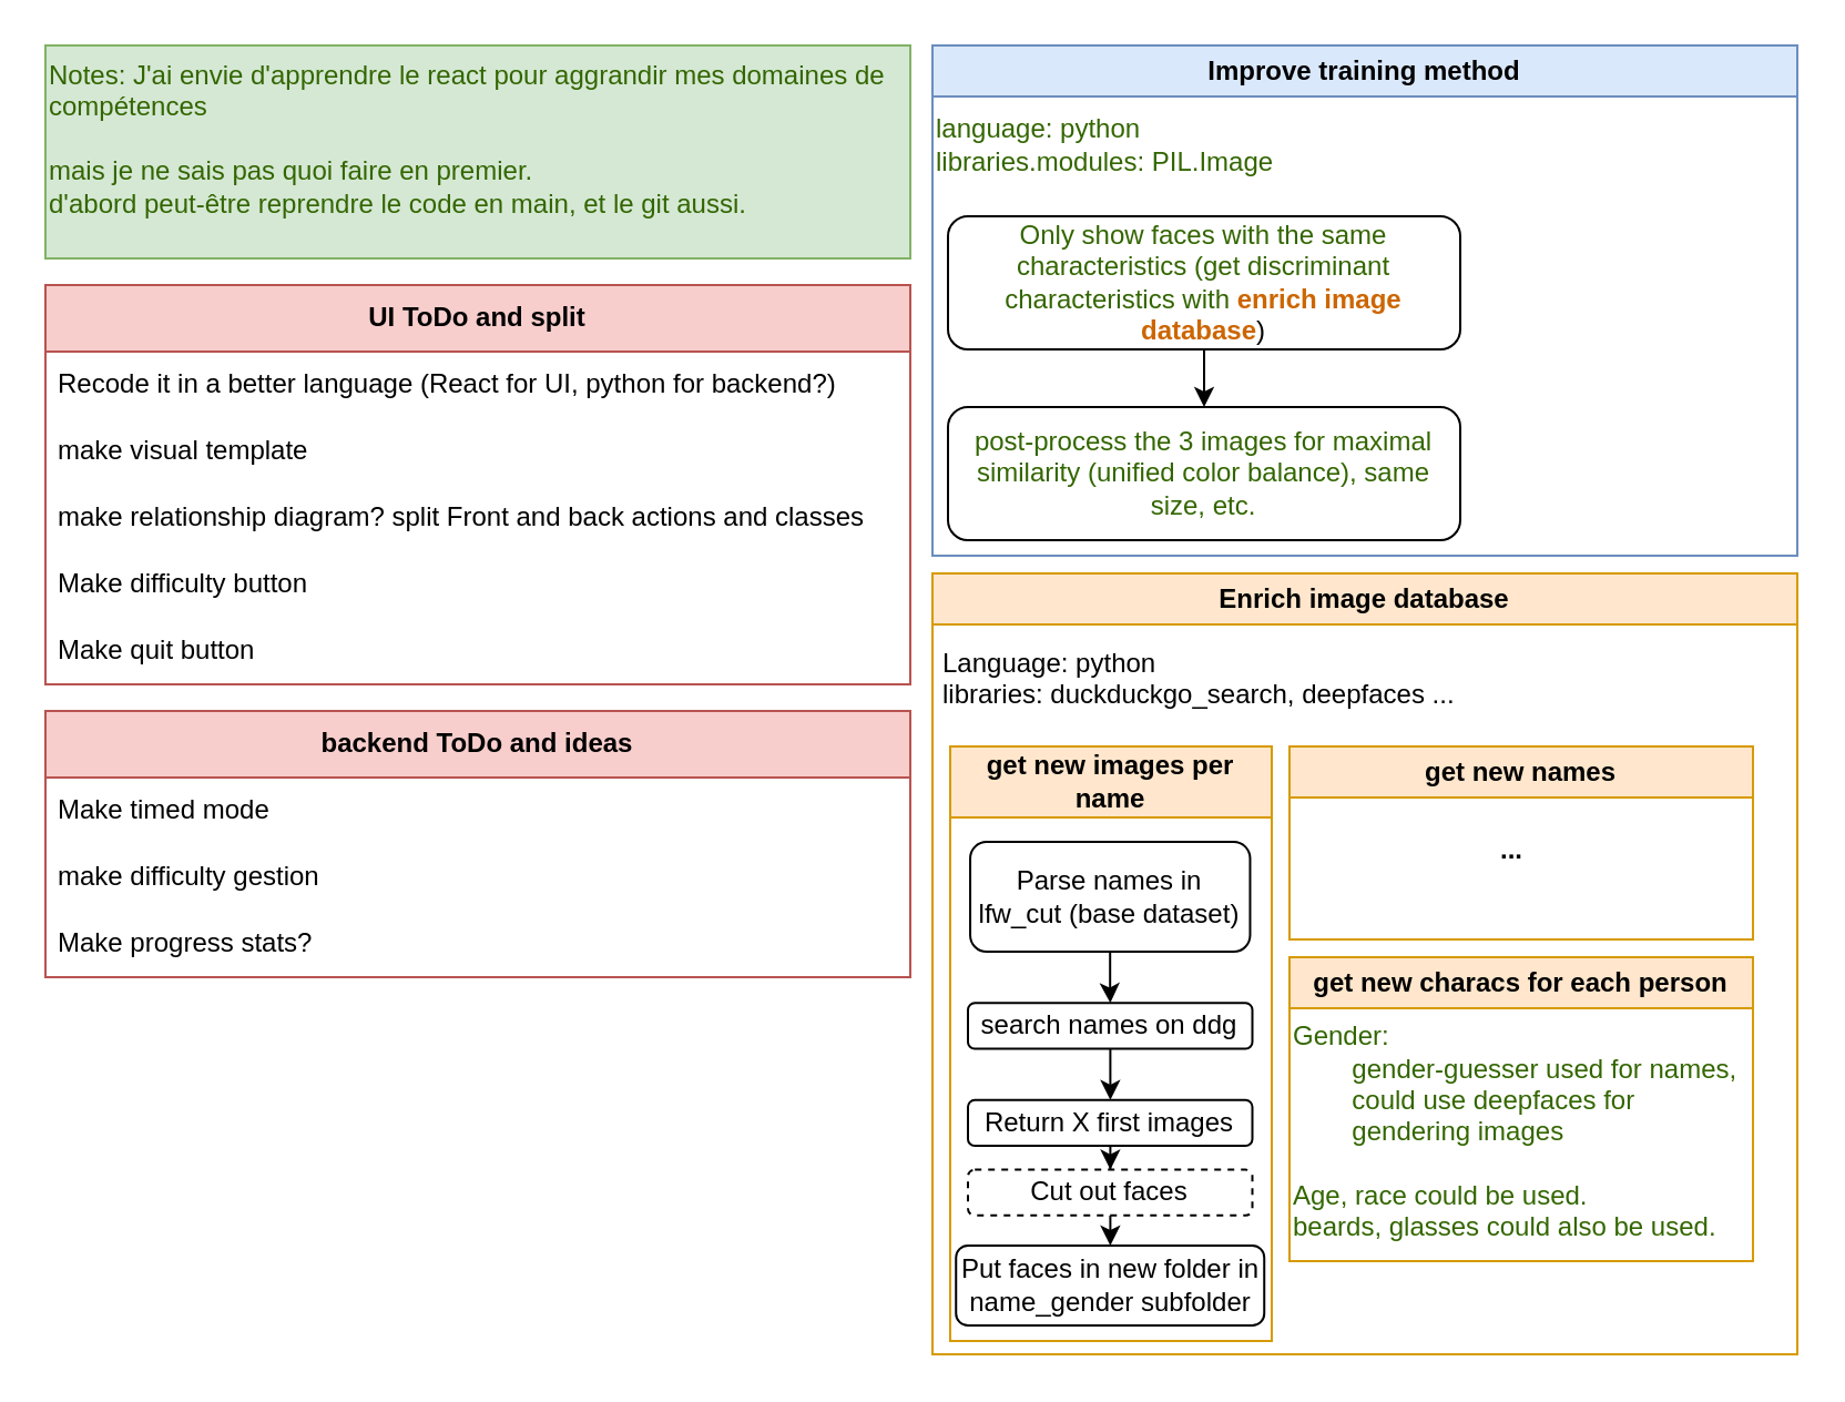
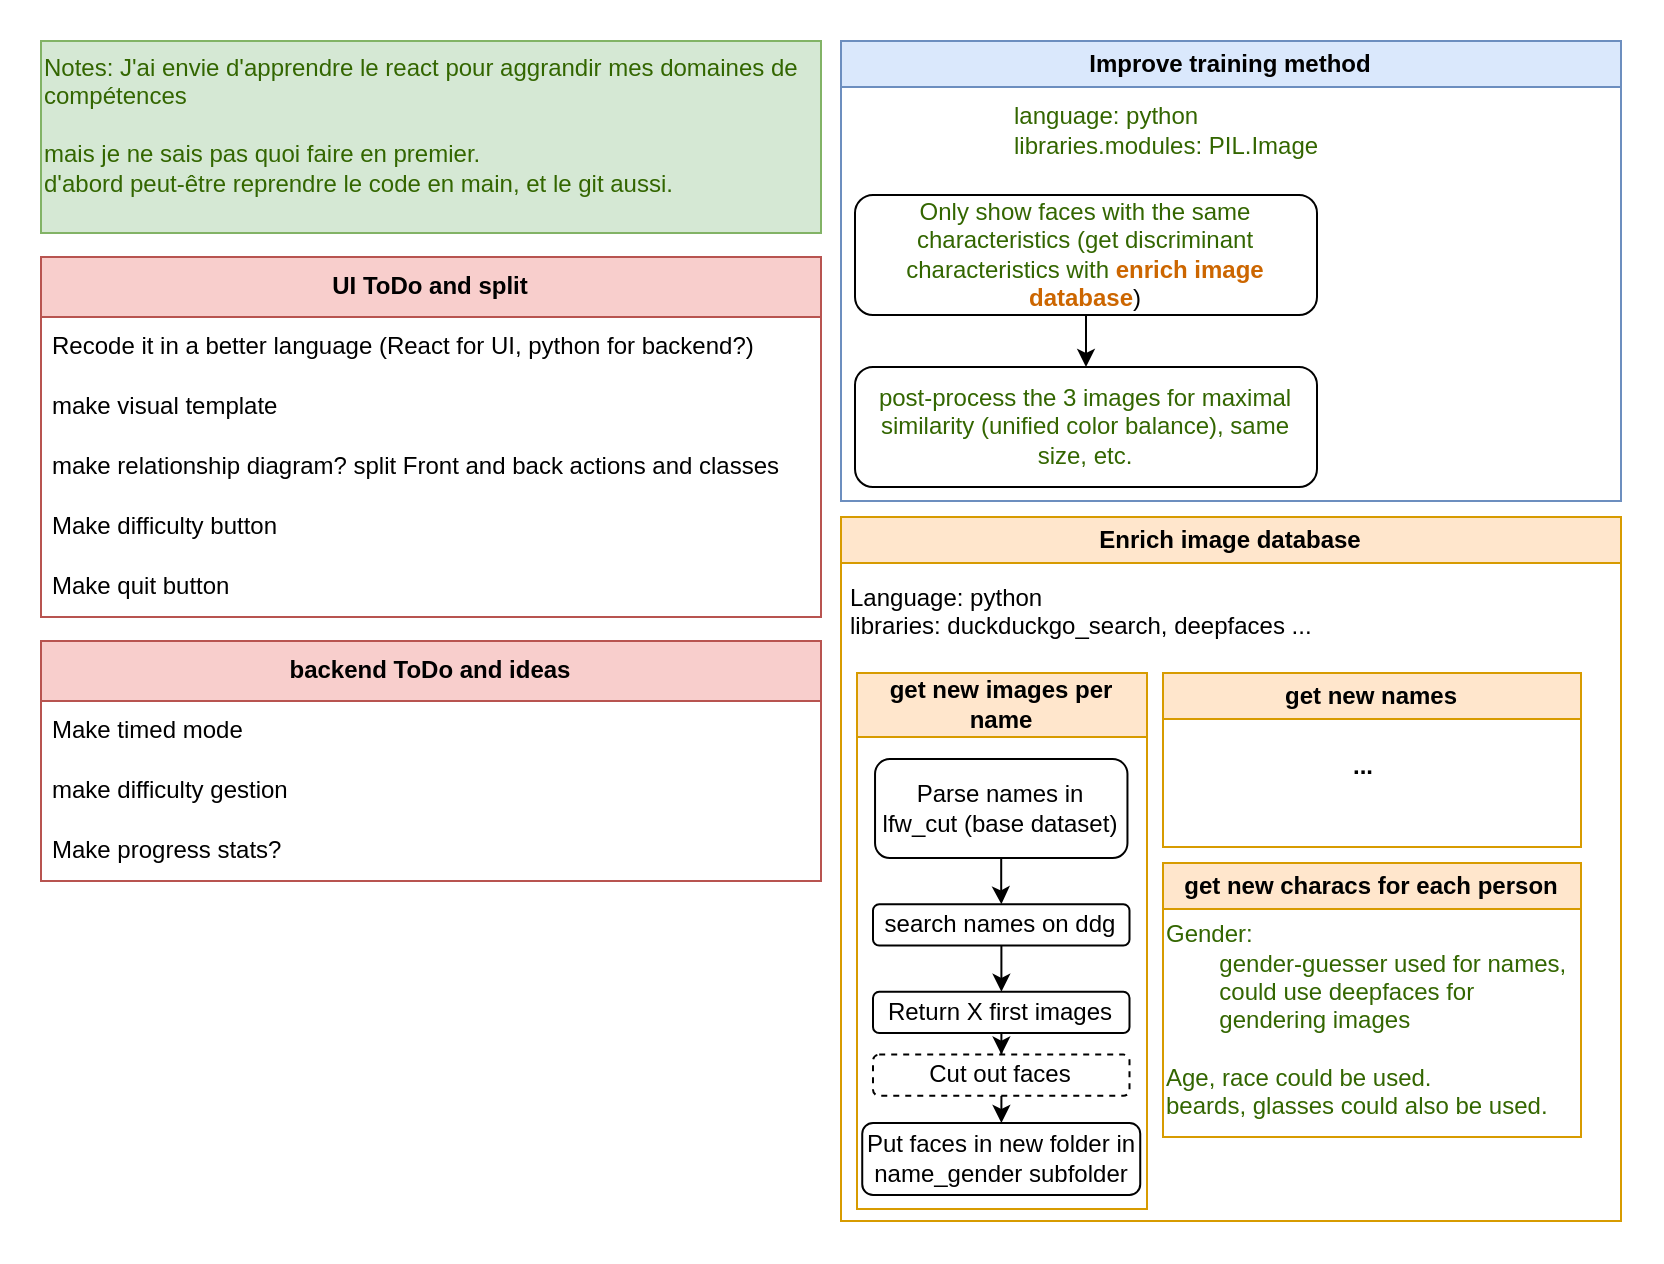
- <mxCell id="27" value="language: python&lt;br&gt;libraries.modules: PIL.Image&amp;nbsp;" style="text;html=1;align=left;verticalAlign=middle;resizable=0;points=[];autosize=1;strokeColor=none;fillColor=none;fontColor=#336600;" vertex="1" parent="26"><mxGeometry y="24" width="173" height="41" as="geometry" /></mxCell>
+ <mxCell id="27" value="language: python&lt;br&gt;libraries.modules: PIL.Image&amp;nbsp;" style="text;html=1;align=left;verticalAlign=middle;resizable=0;points=[];autosize=1;strokeColor=none;fillColor=none;fontColor=#336600;" vertex="1" parent="26"><mxGeometry x="85" y="24" width="173" height="41" as="geometry" /></mxCell>
